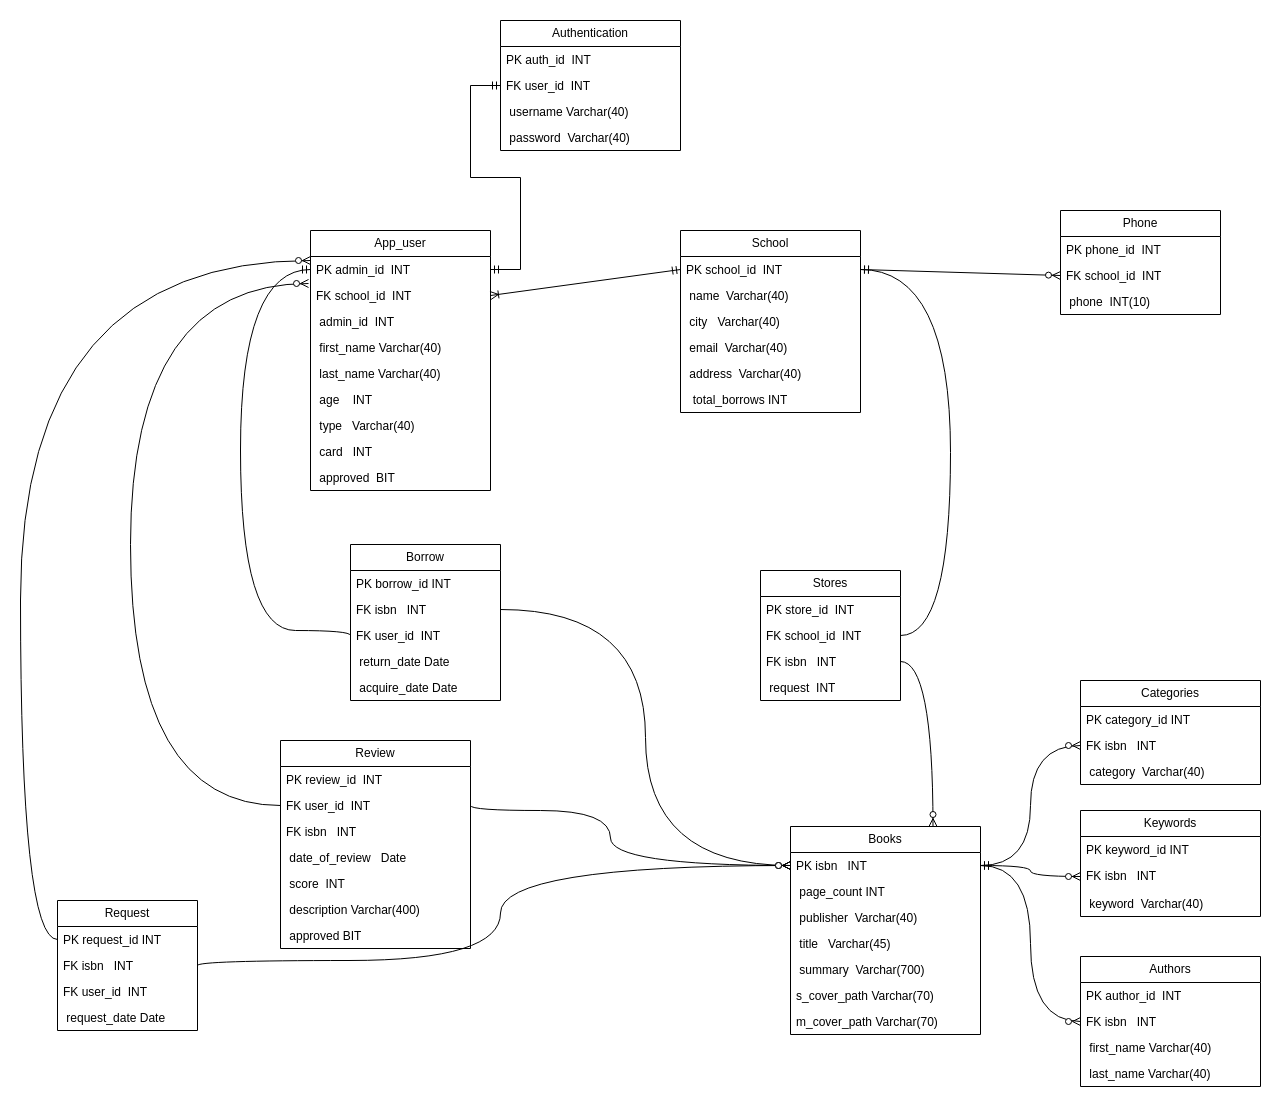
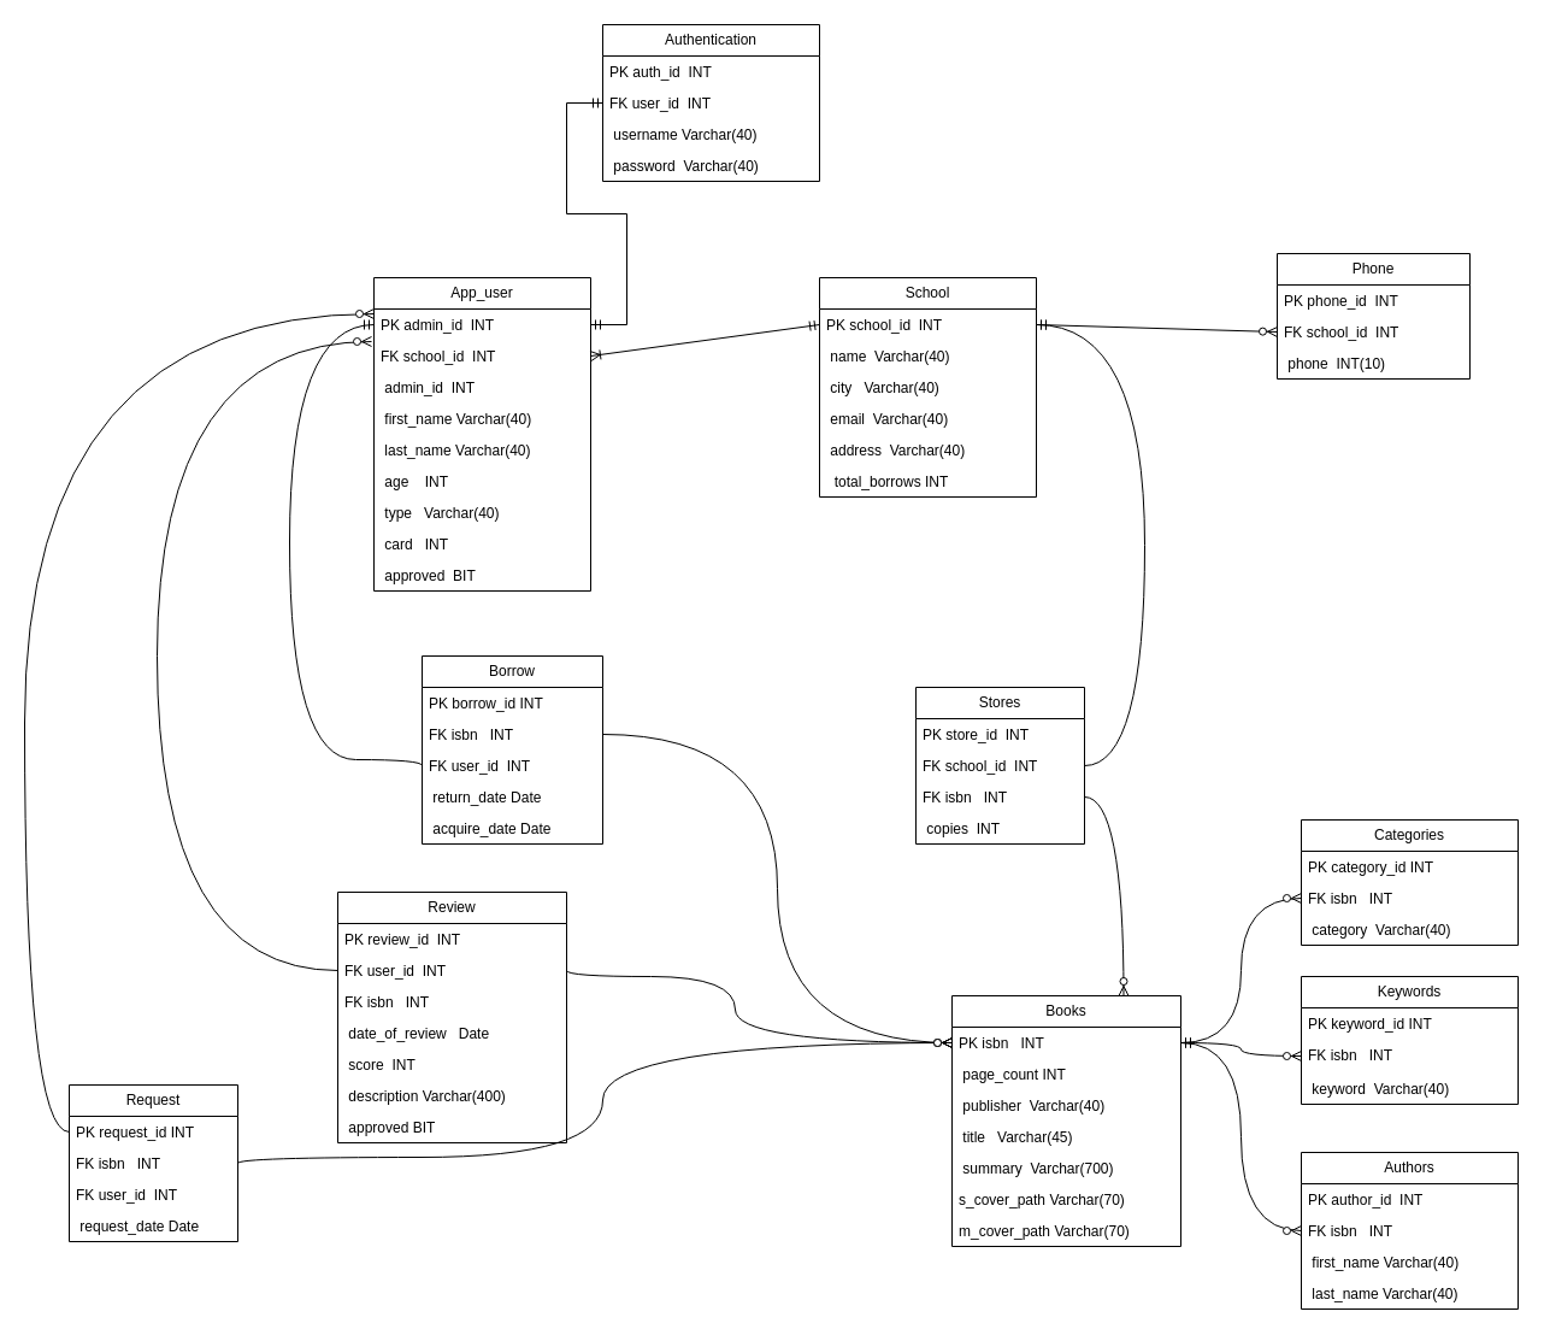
- <mxCell id="28" value="&lt;span style=&quot;white-space: pre;&quot;&gt; &lt;/span&gt;request&lt;span style=&quot;white-space: pre;&quot;&gt; &lt;/span&gt;&lt;span style=&quot;white-space: pre;&quot;&gt; &lt;/span&gt;INT" style="text;strokeColor=none;fillColor=none;align=left;verticalAlign=top;spacingLeft=4;spacingRight=4;overflow=hidden;rotatable=0;points=[[0,0.5],[1,0.5]];portConstraint=eastwest;whiteSpace=wrap;html=1;" parent="24" vertex="1"><mxGeometry y="104" width="140" height="26" as="geometry" /></mxCell>
+ <mxCell id="28" value="&lt;span style=&quot;white-space: pre;&quot;&gt; &lt;/span&gt;copies&lt;span style=&quot;white-space: pre;&quot;&gt; &lt;/span&gt;&lt;span style=&quot;white-space: pre;&quot;&gt; &lt;/span&gt;INT" style="text;strokeColor=none;fillColor=none;align=left;verticalAlign=top;spacingLeft=4;spacingRight=4;overflow=hidden;rotatable=0;points=[[0,0.5],[1,0.5]];portConstraint=eastwest;whiteSpace=wrap;html=1;" parent="24" vertex="1"><mxGeometry y="104" width="140" height="26" as="geometry" /></mxCell>
